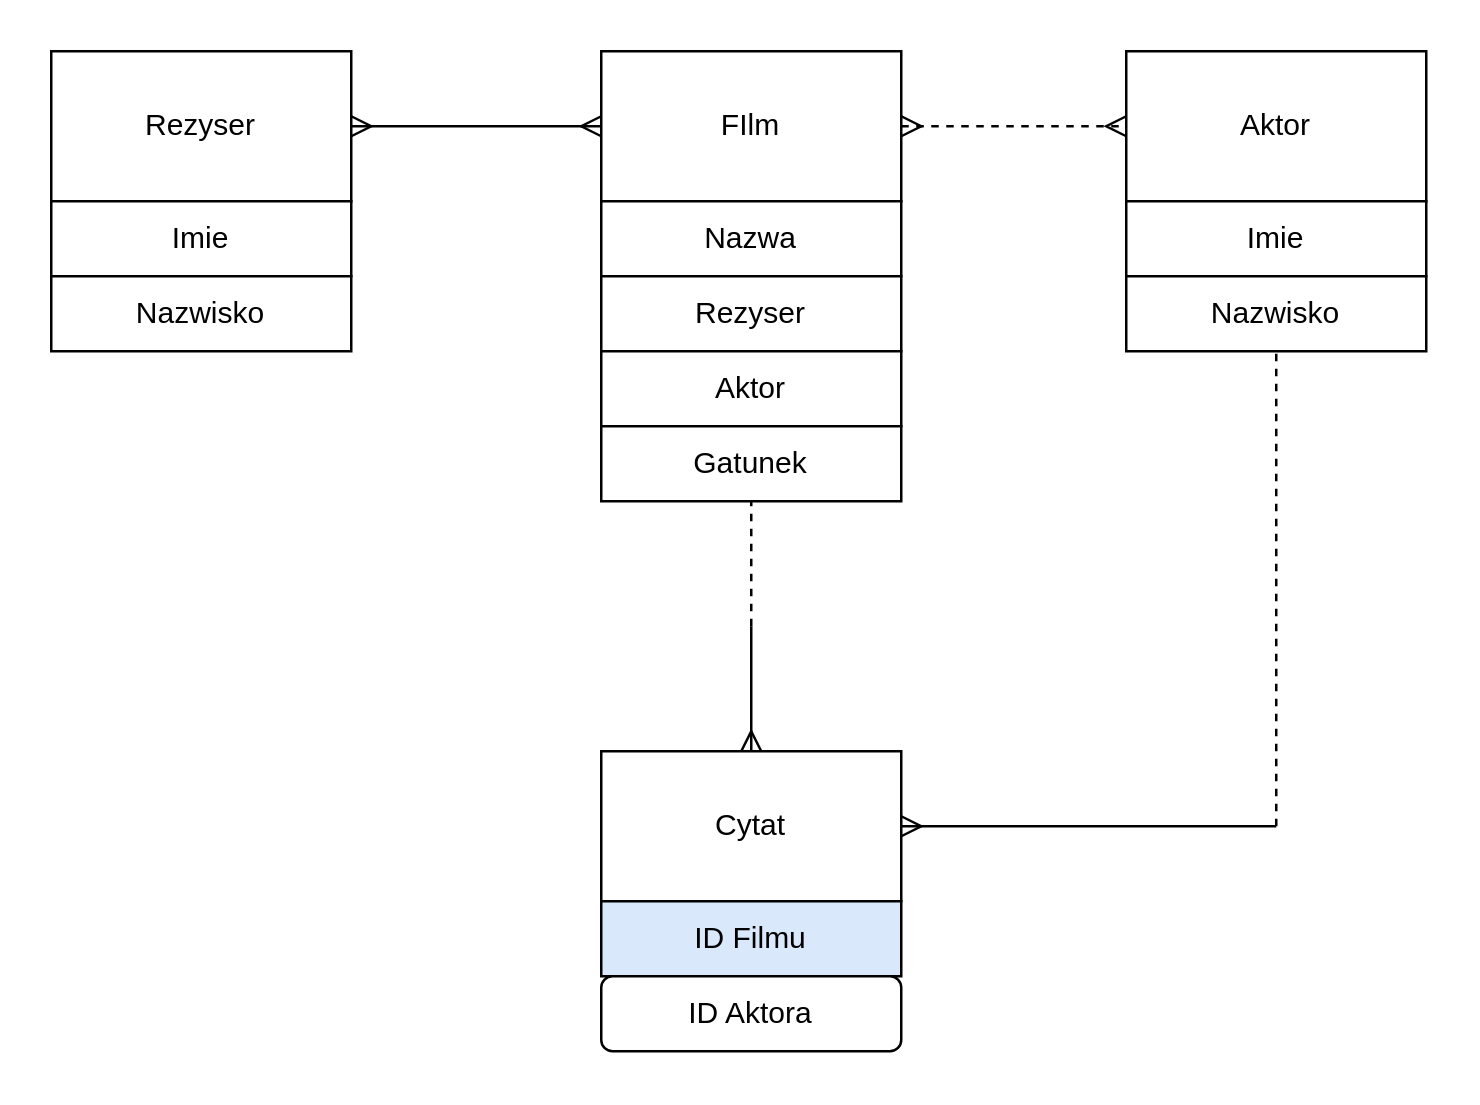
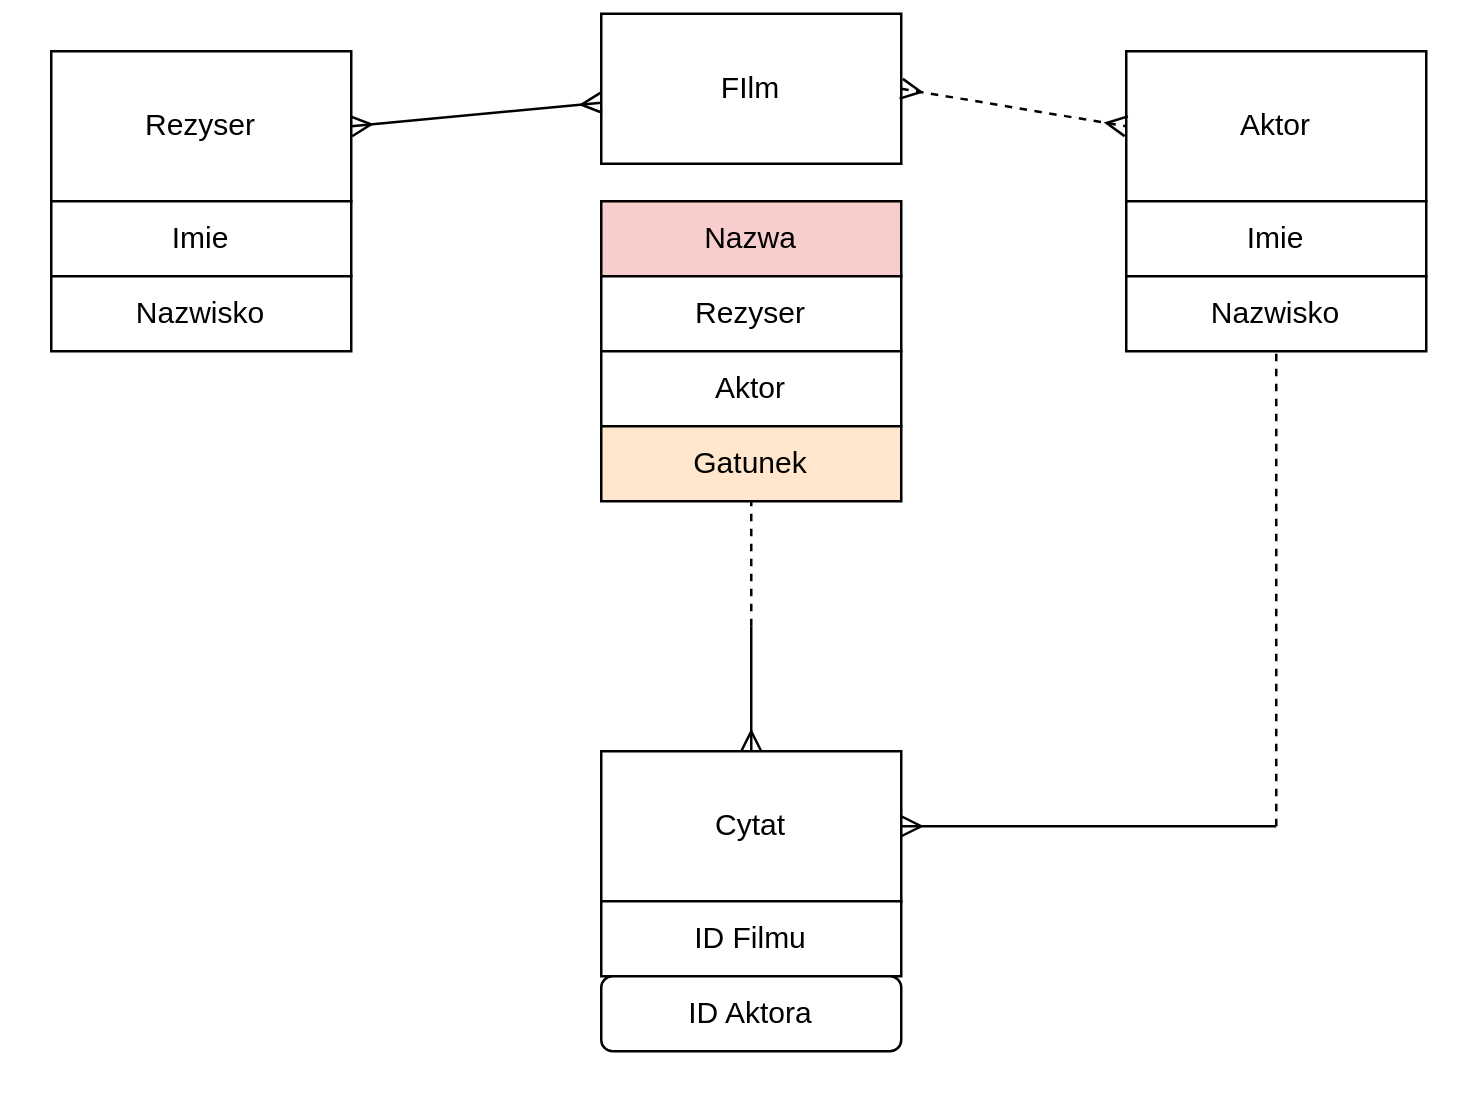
- <mxCell id="2" value="FIlm" style="rounded=0;whiteSpace=wrap;html=1;" vertex="1" parent="1"><mxGeometry x="240" y="20" width="120" height="60" as="geometry" /></mxCell>
+ <mxCell id="2" value="FIlm" style="rounded=0;whiteSpace=wrap;html=1;" vertex="1" parent="1"><mxGeometry x="240" y="5" width="120" height="60" as="geometry" /></mxCell>
- <mxCell id="3" value="Nazwa" style="rounded=0;whiteSpace=wrap;html=1;" vertex="1" parent="1"><mxGeometry x="240" y="80" width="120" height="30" as="geometry" /></mxCell>
+ <mxCell id="3" value="Nazwa" style="rounded=0;whiteSpace=wrap;html=1;fillColor=#f8cecc;" vertex="1" parent="1"><mxGeometry x="240" y="80" width="120" height="30" as="geometry" /></mxCell>
- <mxCell id="12" value="Gatunek" style="rounded=0;whiteSpace=wrap;html=1;" vertex="1" parent="1"><mxGeometry x="240" y="170" width="120" height="30" as="geometry" /></mxCell>
+ <mxCell id="12" value="Gatunek" style="rounded=0;whiteSpace=wrap;html=1;fillColor=#ffe6cc;" vertex="1" parent="1"><mxGeometry x="240" y="170" width="120" height="30" as="geometry" /></mxCell>
- <mxCell id="10" value="ID Filmu" style="rounded=0;whiteSpace=wrap;html=1;fillColor=#dae8fc;" vertex="1" parent="1"><mxGeometry x="240" y="360" width="120" height="30" as="geometry" /></mxCell>
+ <mxCell id="10" value="ID Filmu" style="rounded=0;whiteSpace=wrap;html=1;" vertex="1" parent="1"><mxGeometry x="240" y="360" width="120" height="30" as="geometry" /></mxCell>
